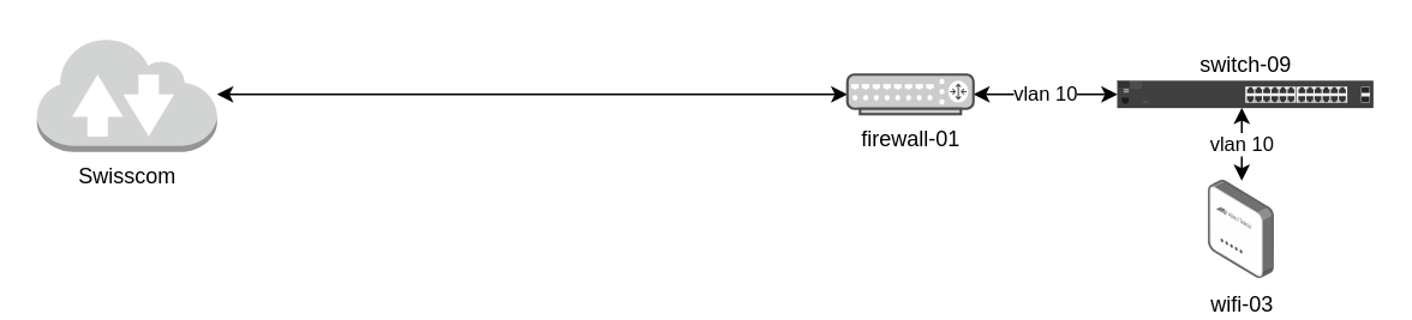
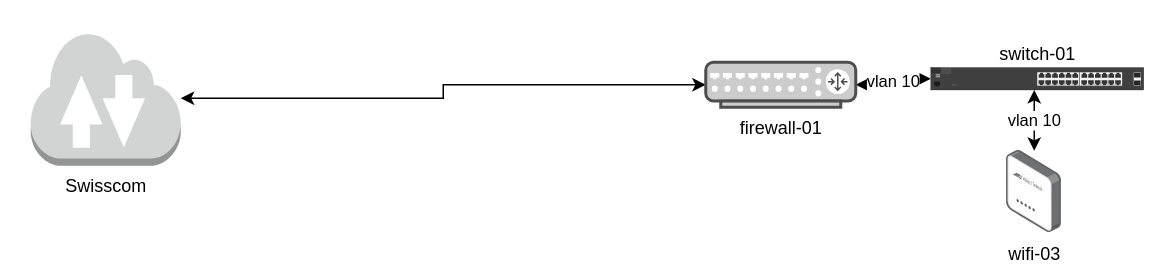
- <mxCell id="2" value="switch-09" style="html=1;verticalLabelPosition=top;verticalAlign=bottom;outlineConnect=0;shadow=0;dashed=0;shape=mxgraph.rack.hpe_aruba.switches.j9856a_2530_24g_2sfpplus_switch;labelPosition=center;align=center;" parent="1" vertex="1"><mxGeometry x="620" y="44.5" width="142" height="15" as="geometry" /></mxCell>
+ <mxCell id="2" value="switch-01" style="html=1;verticalLabelPosition=top;verticalAlign=bottom;outlineConnect=0;shadow=0;dashed=0;shape=mxgraph.rack.hpe_aruba.switches.j9856a_2530_24g_2sfpplus_switch;labelPosition=center;align=center;" parent="1" vertex="1"><mxGeometry x="620" y="44.5" width="142" height="15" as="geometry" /></mxCell>
- <mxCell id="3" value="Swisscom" style="outlineConnect=0;dashed=0;verticalLabelPosition=bottom;verticalAlign=top;align=center;html=1;shape=mxgraph.aws3.internet_2;fillColor=#D2D3D3;gradientColor=none;" parent="1" vertex="1"><mxGeometry x="20" y="20" width="100" height="64" as="geometry" /></mxCell>
+ <mxCell id="3" value="Swisscom" style="outlineConnect=0;dashed=0;verticalLabelPosition=bottom;verticalAlign=top;align=center;html=1;shape=mxgraph.aws3.internet_2;fillColor=#D2D3D3;gradientColor=none;" parent="1" vertex="1"><mxGeometry x="20" y="20" width="100" height="90" as="geometry" /></mxCell>
- <mxCell id="6" value="firewall-01" style="fontColor=#000000;verticalAlign=top;verticalLabelPosition=bottom;labelPosition=center;align=center;html=1;outlineConnect=0;fillColor=#CCCCCC;strokeColor=#4D4D4D;gradientColor=none;gradientDirection=north;strokeWidth=2;shape=mxgraph.networks.router;" parent="1" vertex="1"><mxGeometry x="470" y="41" width="70" height="22" as="geometry" /></mxCell>
+ <mxCell id="6" value="firewall-01" style="fontColor=#000000;verticalAlign=top;verticalLabelPosition=bottom;labelPosition=center;align=center;html=1;outlineConnect=0;fillColor=#CCCCCC;strokeColor=#4D4D4D;gradientColor=none;gradientDirection=north;strokeWidth=2;shape=mxgraph.networks.router;" parent="1" vertex="1"><mxGeometry x="470" y="41" width="100" height="30" as="geometry" /></mxCell>
